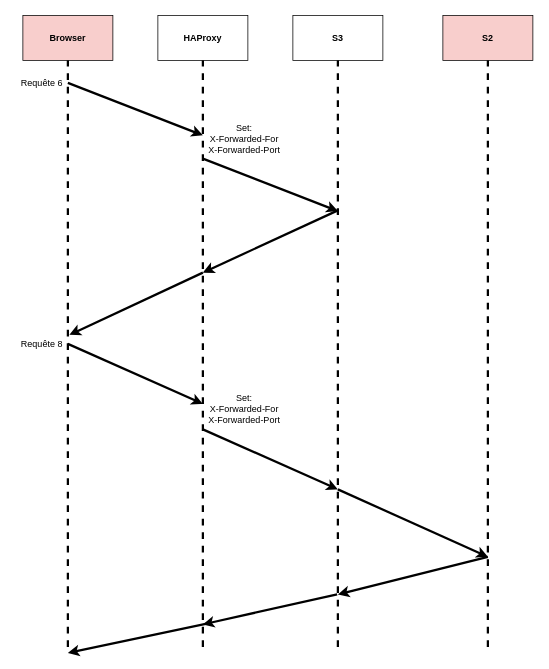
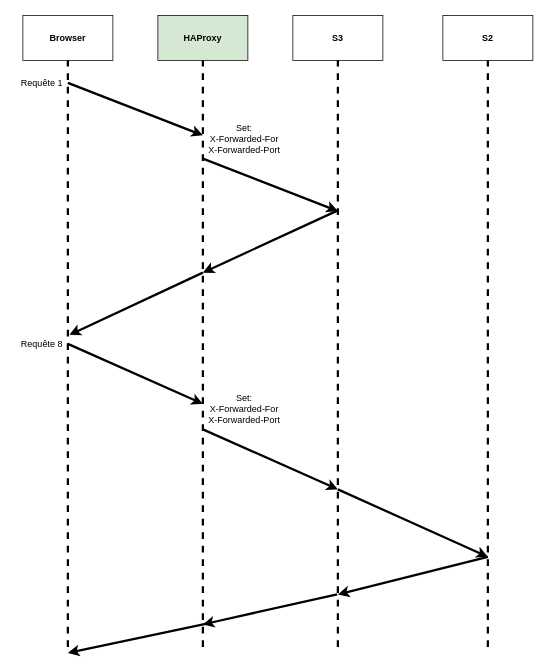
- <mxCell id="6" value="Browser" style="rounded=0;whiteSpace=wrap;html=1;fontStyle=1;fillColor=#f8cecc;" parent="1" vertex="1"><mxGeometry x="30" y="20" width="120" height="60" as="geometry" /></mxCell>
+ <mxCell id="6" value="Browser" style="rounded=0;whiteSpace=wrap;html=1;fontStyle=1" parent="1" vertex="1"><mxGeometry x="30" y="20" width="120" height="60" as="geometry" /></mxCell>
- <mxCell id="7" value="HAProxy" style="rounded=0;whiteSpace=wrap;html=1;fontStyle=1" parent="1" vertex="1"><mxGeometry x="210" y="20" width="120" height="60" as="geometry" /></mxCell>
+ <mxCell id="7" value="HAProxy" style="rounded=0;whiteSpace=wrap;html=1;fontStyle=1;fillColor=#d5e8d4;" parent="1" vertex="1"><mxGeometry x="210" y="20" width="120" height="60" as="geometry" /></mxCell>
- <mxCell id="9" value="S2" style="rounded=0;whiteSpace=wrap;html=1;fontStyle=1;fillColor=#f8cecc;" parent="1" vertex="1"><mxGeometry x="590" y="20" width="120" height="60" as="geometry" /></mxCell>
+ <mxCell id="9" value="S2" style="rounded=0;whiteSpace=wrap;html=1;fontStyle=1" parent="1" vertex="1"><mxGeometry x="590" y="20" width="120" height="60" as="geometry" /></mxCell>
- <mxCell id="20" value="Requête 6" style="text;html=1;resizable=0;autosize=1;align=center;verticalAlign=middle;points=[];fillColor=none;strokeColor=none;rounded=0;" vertex="1" parent="1"><mxGeometry x="20" y="100" width="70" height="20" as="geometry" /></mxCell>
+ <mxCell id="20" value="Requête 1" style="text;html=1;resizable=0;autosize=1;align=center;verticalAlign=middle;points=[];fillColor=none;strokeColor=none;rounded=0;" vertex="1" parent="1"><mxGeometry x="20" y="100" width="70" height="20" as="geometry" /></mxCell>
